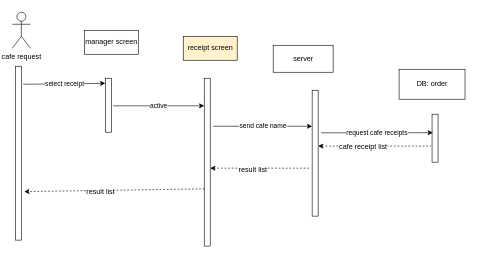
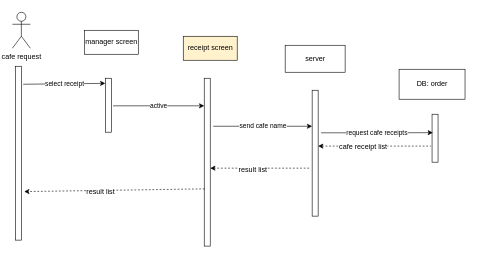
- <mxCell id="10" value="server" style="html=1;" vertex="1" parent="1"><mxGeometry x="455" y="75" width="100" height="45" as="geometry" /></mxCell>
+ <mxCell id="10" value="server" style="html=1;" vertex="1" parent="1"><mxGeometry x="475" y="75" width="100" height="45" as="geometry" /></mxCell>
